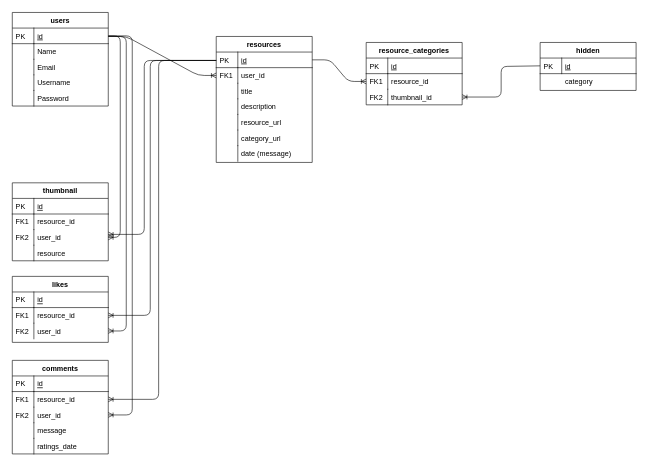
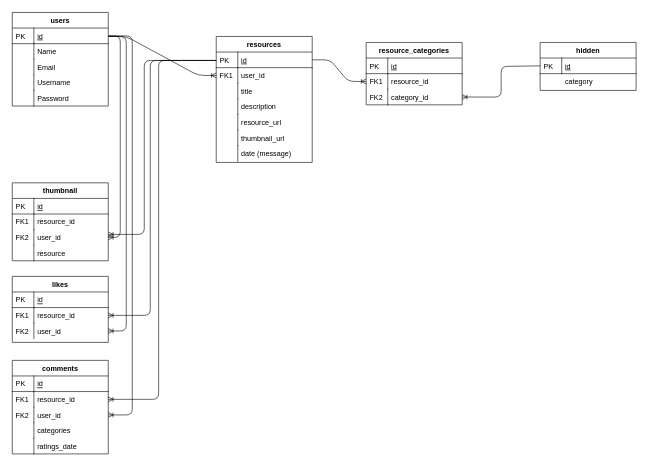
- <mxCell id="67" value="thumbnail_id" style="shape=partialRectangle;top=0;left=0;right=0;bottom=0;align=left;verticalAlign=top;fillColor=none;spacingLeft=40;spacingRight=4;overflow=hidden;rotatable=0;points=[[0,0.5],[1,0.5]];portConstraint=eastwest;dropTarget=0;rounded=0;shadow=0;strokeWidth=1;" vertex="1" parent="62"><mxGeometry y="78" width="160" height="26" as="geometry" /></mxCell>
+ <mxCell id="67" value="category_id" style="shape=partialRectangle;top=0;left=0;right=0;bottom=0;align=left;verticalAlign=top;fillColor=none;spacingLeft=40;spacingRight=4;overflow=hidden;rotatable=0;points=[[0,0.5],[1,0.5]];portConstraint=eastwest;dropTarget=0;rounded=0;shadow=0;strokeWidth=1;" vertex="1" parent="62"><mxGeometry y="78" width="160" height="26" as="geometry" /></mxCell>
- <mxCell id="31" value="category_url&#10;" style="shape=partialRectangle;top=0;left=0;right=0;bottom=0;align=left;verticalAlign=top;fillColor=none;spacingLeft=40;spacingRight=4;overflow=hidden;rotatable=0;points=[[0,0.5],[1,0.5]];portConstraint=eastwest;dropTarget=0;rounded=0;shadow=0;strokeWidth=1;" vertex="1" parent="20"><mxGeometry y="156" width="160" height="26" as="geometry" /></mxCell>
+ <mxCell id="31" value="thumbnail_url&#10;" style="shape=partialRectangle;top=0;left=0;right=0;bottom=0;align=left;verticalAlign=top;fillColor=none;spacingLeft=40;spacingRight=4;overflow=hidden;rotatable=0;points=[[0,0.5],[1,0.5]];portConstraint=eastwest;dropTarget=0;rounded=0;shadow=0;strokeWidth=1;" vertex="1" parent="20"><mxGeometry y="156" width="160" height="26" as="geometry" /></mxCell>
- <mxCell id="42" value="message" style="shape=partialRectangle;top=0;left=0;right=0;bottom=0;align=left;verticalAlign=top;fillColor=none;spacingLeft=40;spacingRight=4;overflow=hidden;rotatable=0;points=[[0,0.5],[1,0.5]];portConstraint=eastwest;dropTarget=0;rounded=0;shadow=0;strokeWidth=1;" vertex="1" parent="35"><mxGeometry y="104" width="160" height="26" as="geometry" /></mxCell>
+ <mxCell id="42" value="categories" style="shape=partialRectangle;top=0;left=0;right=0;bottom=0;align=left;verticalAlign=top;fillColor=none;spacingLeft=40;spacingRight=4;overflow=hidden;rotatable=0;points=[[0,0.5],[1,0.5]];portConstraint=eastwest;dropTarget=0;rounded=0;shadow=0;strokeWidth=1;" vertex="1" parent="35"><mxGeometry y="104" width="160" height="26" as="geometry" /></mxCell>
